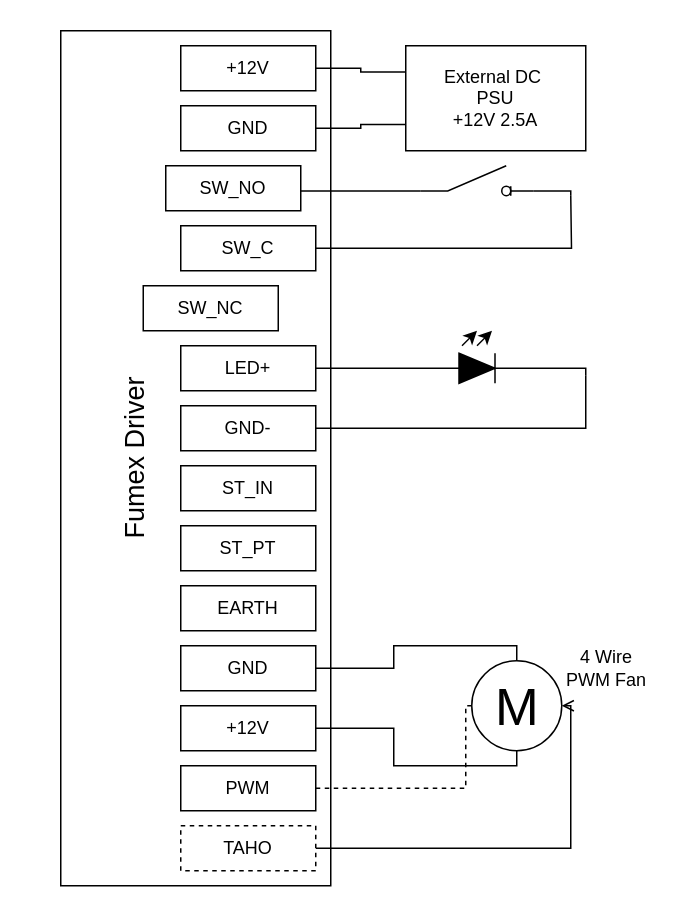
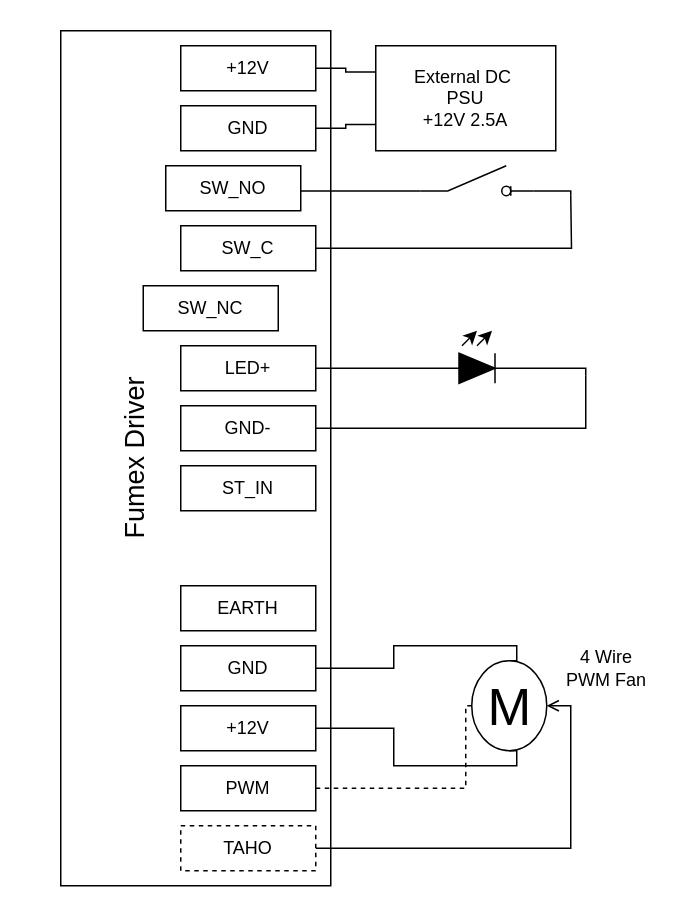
- <mxCell id="25" value="External DC&amp;nbsp;&lt;br&gt;PSU&lt;br&gt;+12V 2.5A" style="rounded=0;whiteSpace=wrap;html=1;" vertex="1" parent="1"><mxGeometry x="270" y="30" width="120" height="70" as="geometry" /></mxCell>
+ <mxCell id="25" value="External DC&amp;nbsp;&lt;br&gt;PSU&lt;br&gt;+12V 2.5A" style="rounded=0;whiteSpace=wrap;html=1;" vertex="1" parent="1"><mxGeometry x="250" y="30" width="120" height="70" as="geometry" /></mxCell>
- <mxCell id="15" value="ST_PT" style="rounded=0;whiteSpace=wrap;html=1;" vertex="1" parent="1"><mxGeometry x="120" y="350" width="90" height="30" as="geometry" /></mxCell>
- <mxCell id="34" value="M" style="verticalLabelPosition=middle;shadow=0;dashed=0;align=center;html=1;verticalAlign=middle;strokeWidth=1;shape=ellipse;aspect=fixed;fontSize=35;" vertex="1" parent="1"><mxGeometry x="314" y="440" width="60" height="60" as="geometry" /></mxCell>
+ <mxCell id="34" value="M" style="verticalLabelPosition=middle;shadow=0;dashed=0;align=center;html=1;verticalAlign=middle;strokeWidth=1;shape=ellipse;aspect=fixed;fontSize=35;" vertex="1" parent="1"><mxGeometry x="314" y="440" width="50" height="60" as="geometry" /></mxCell>
